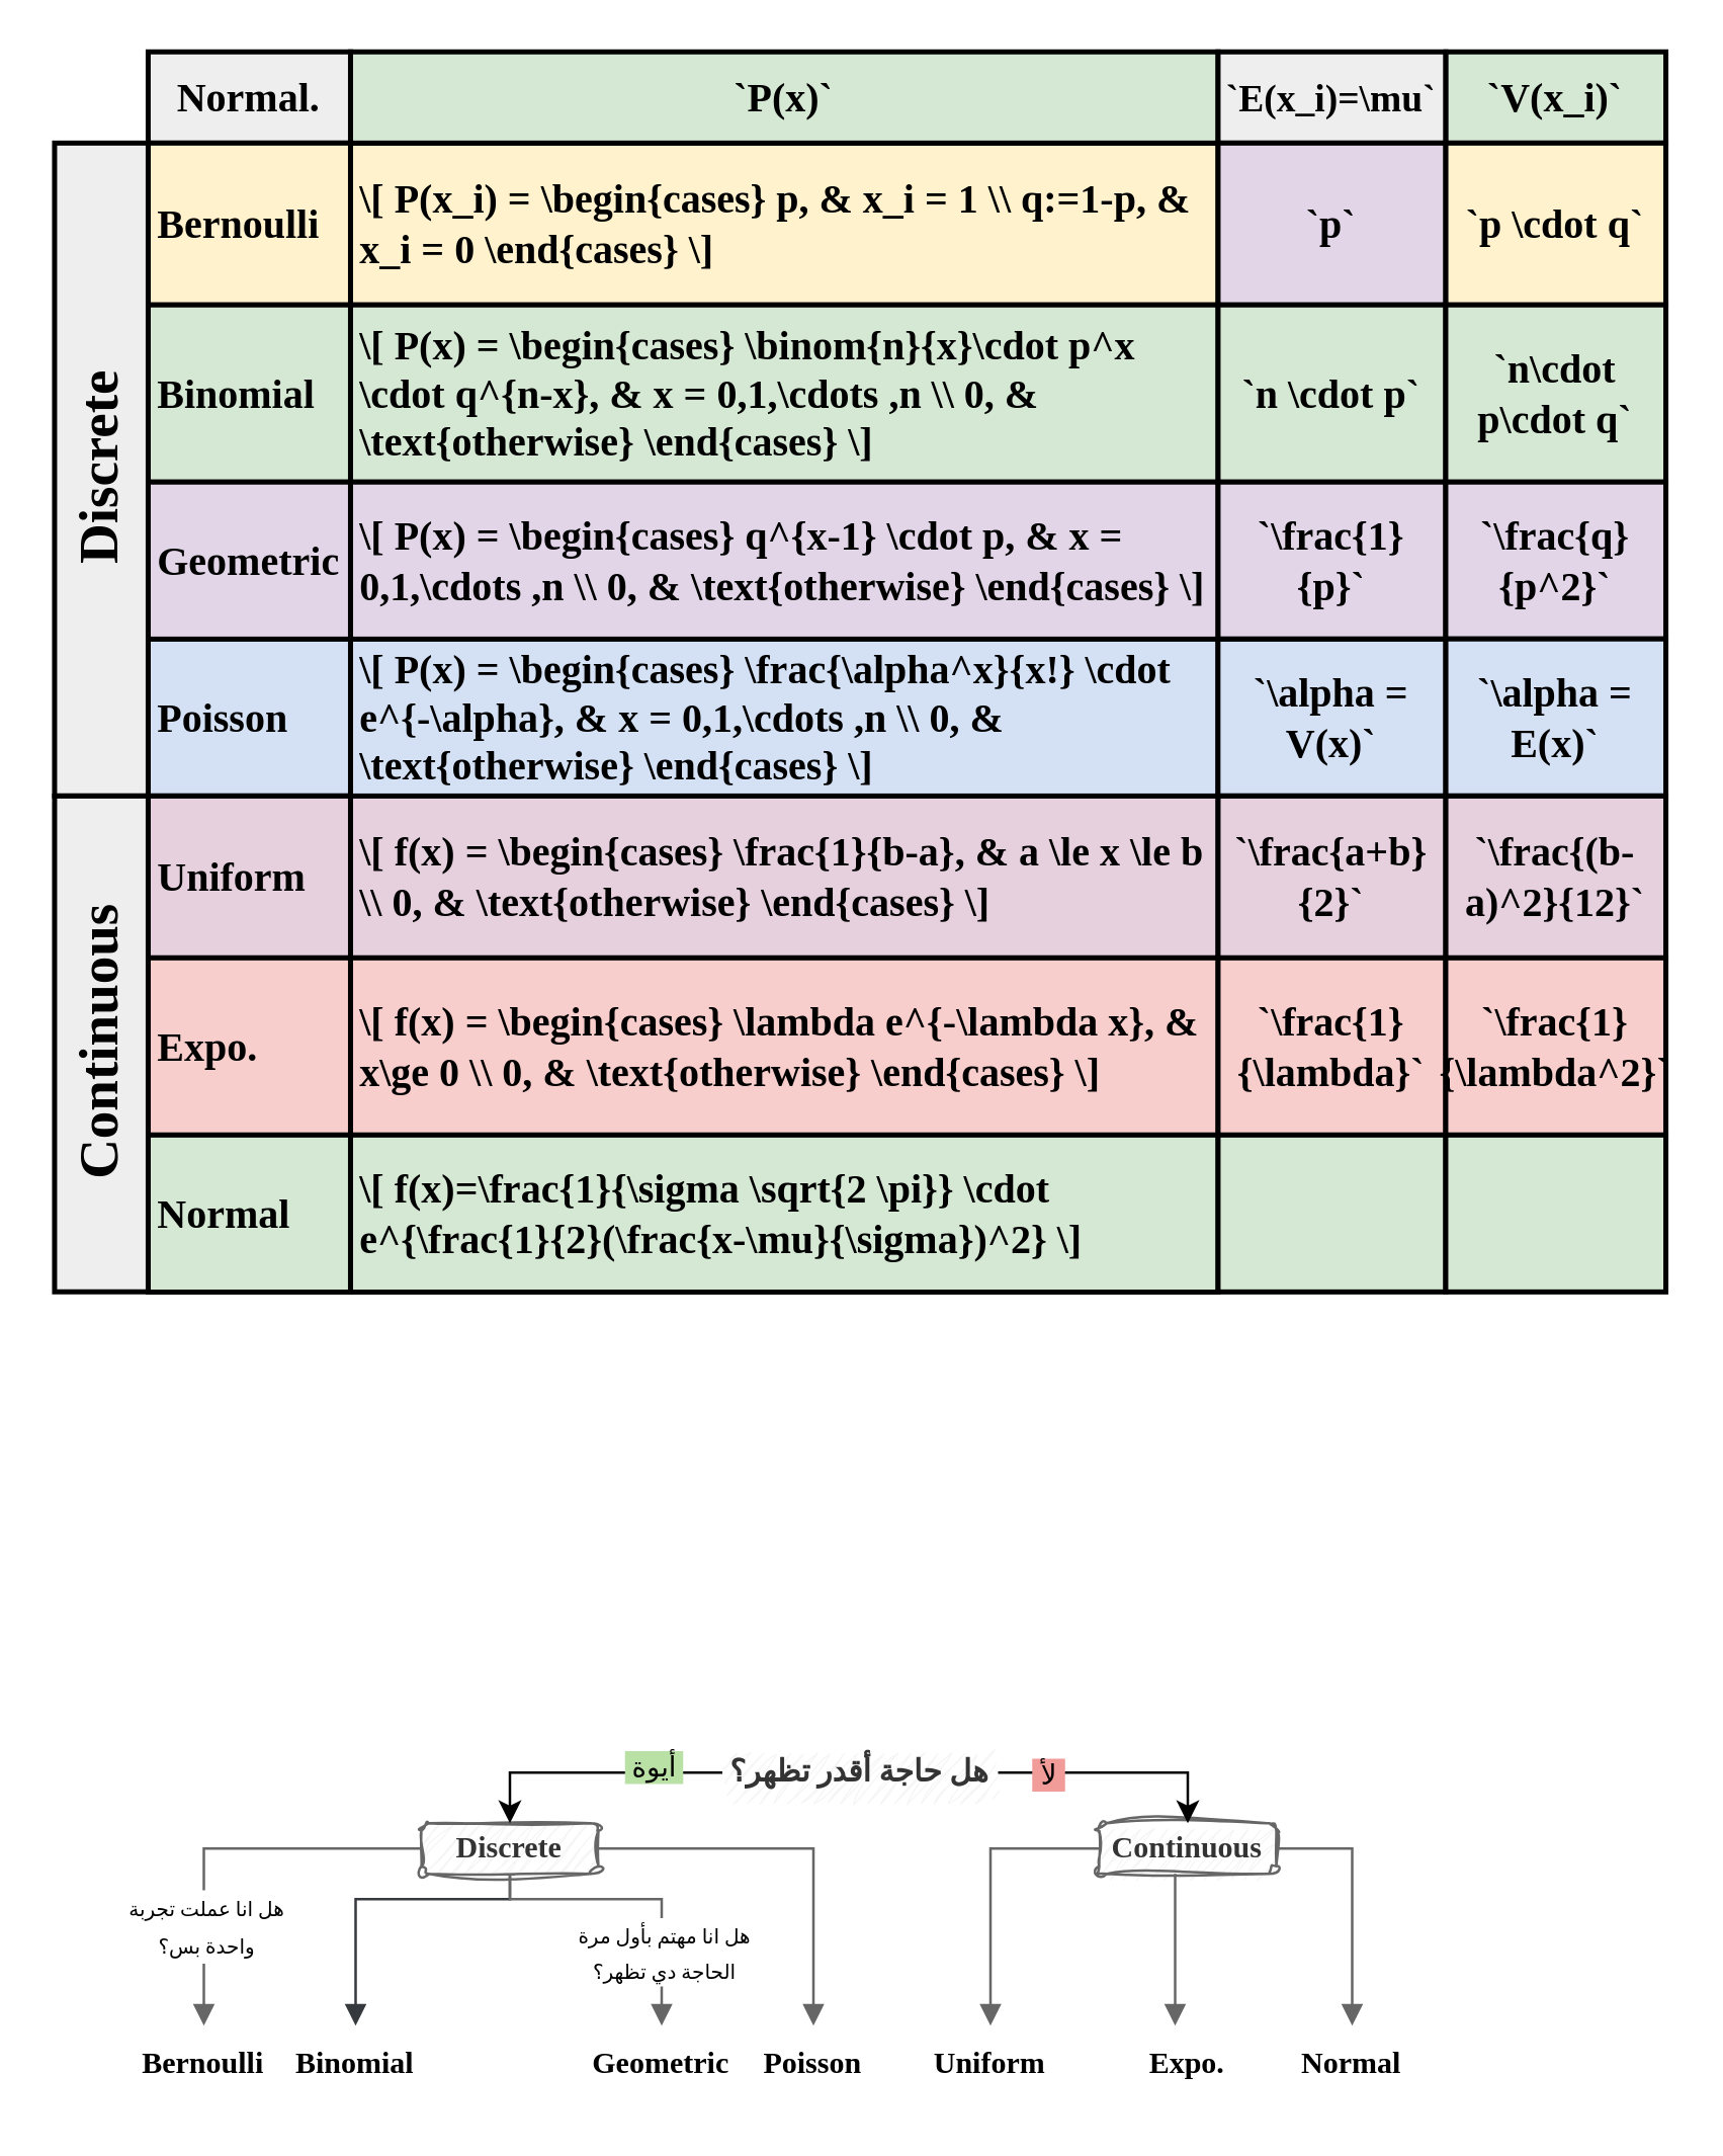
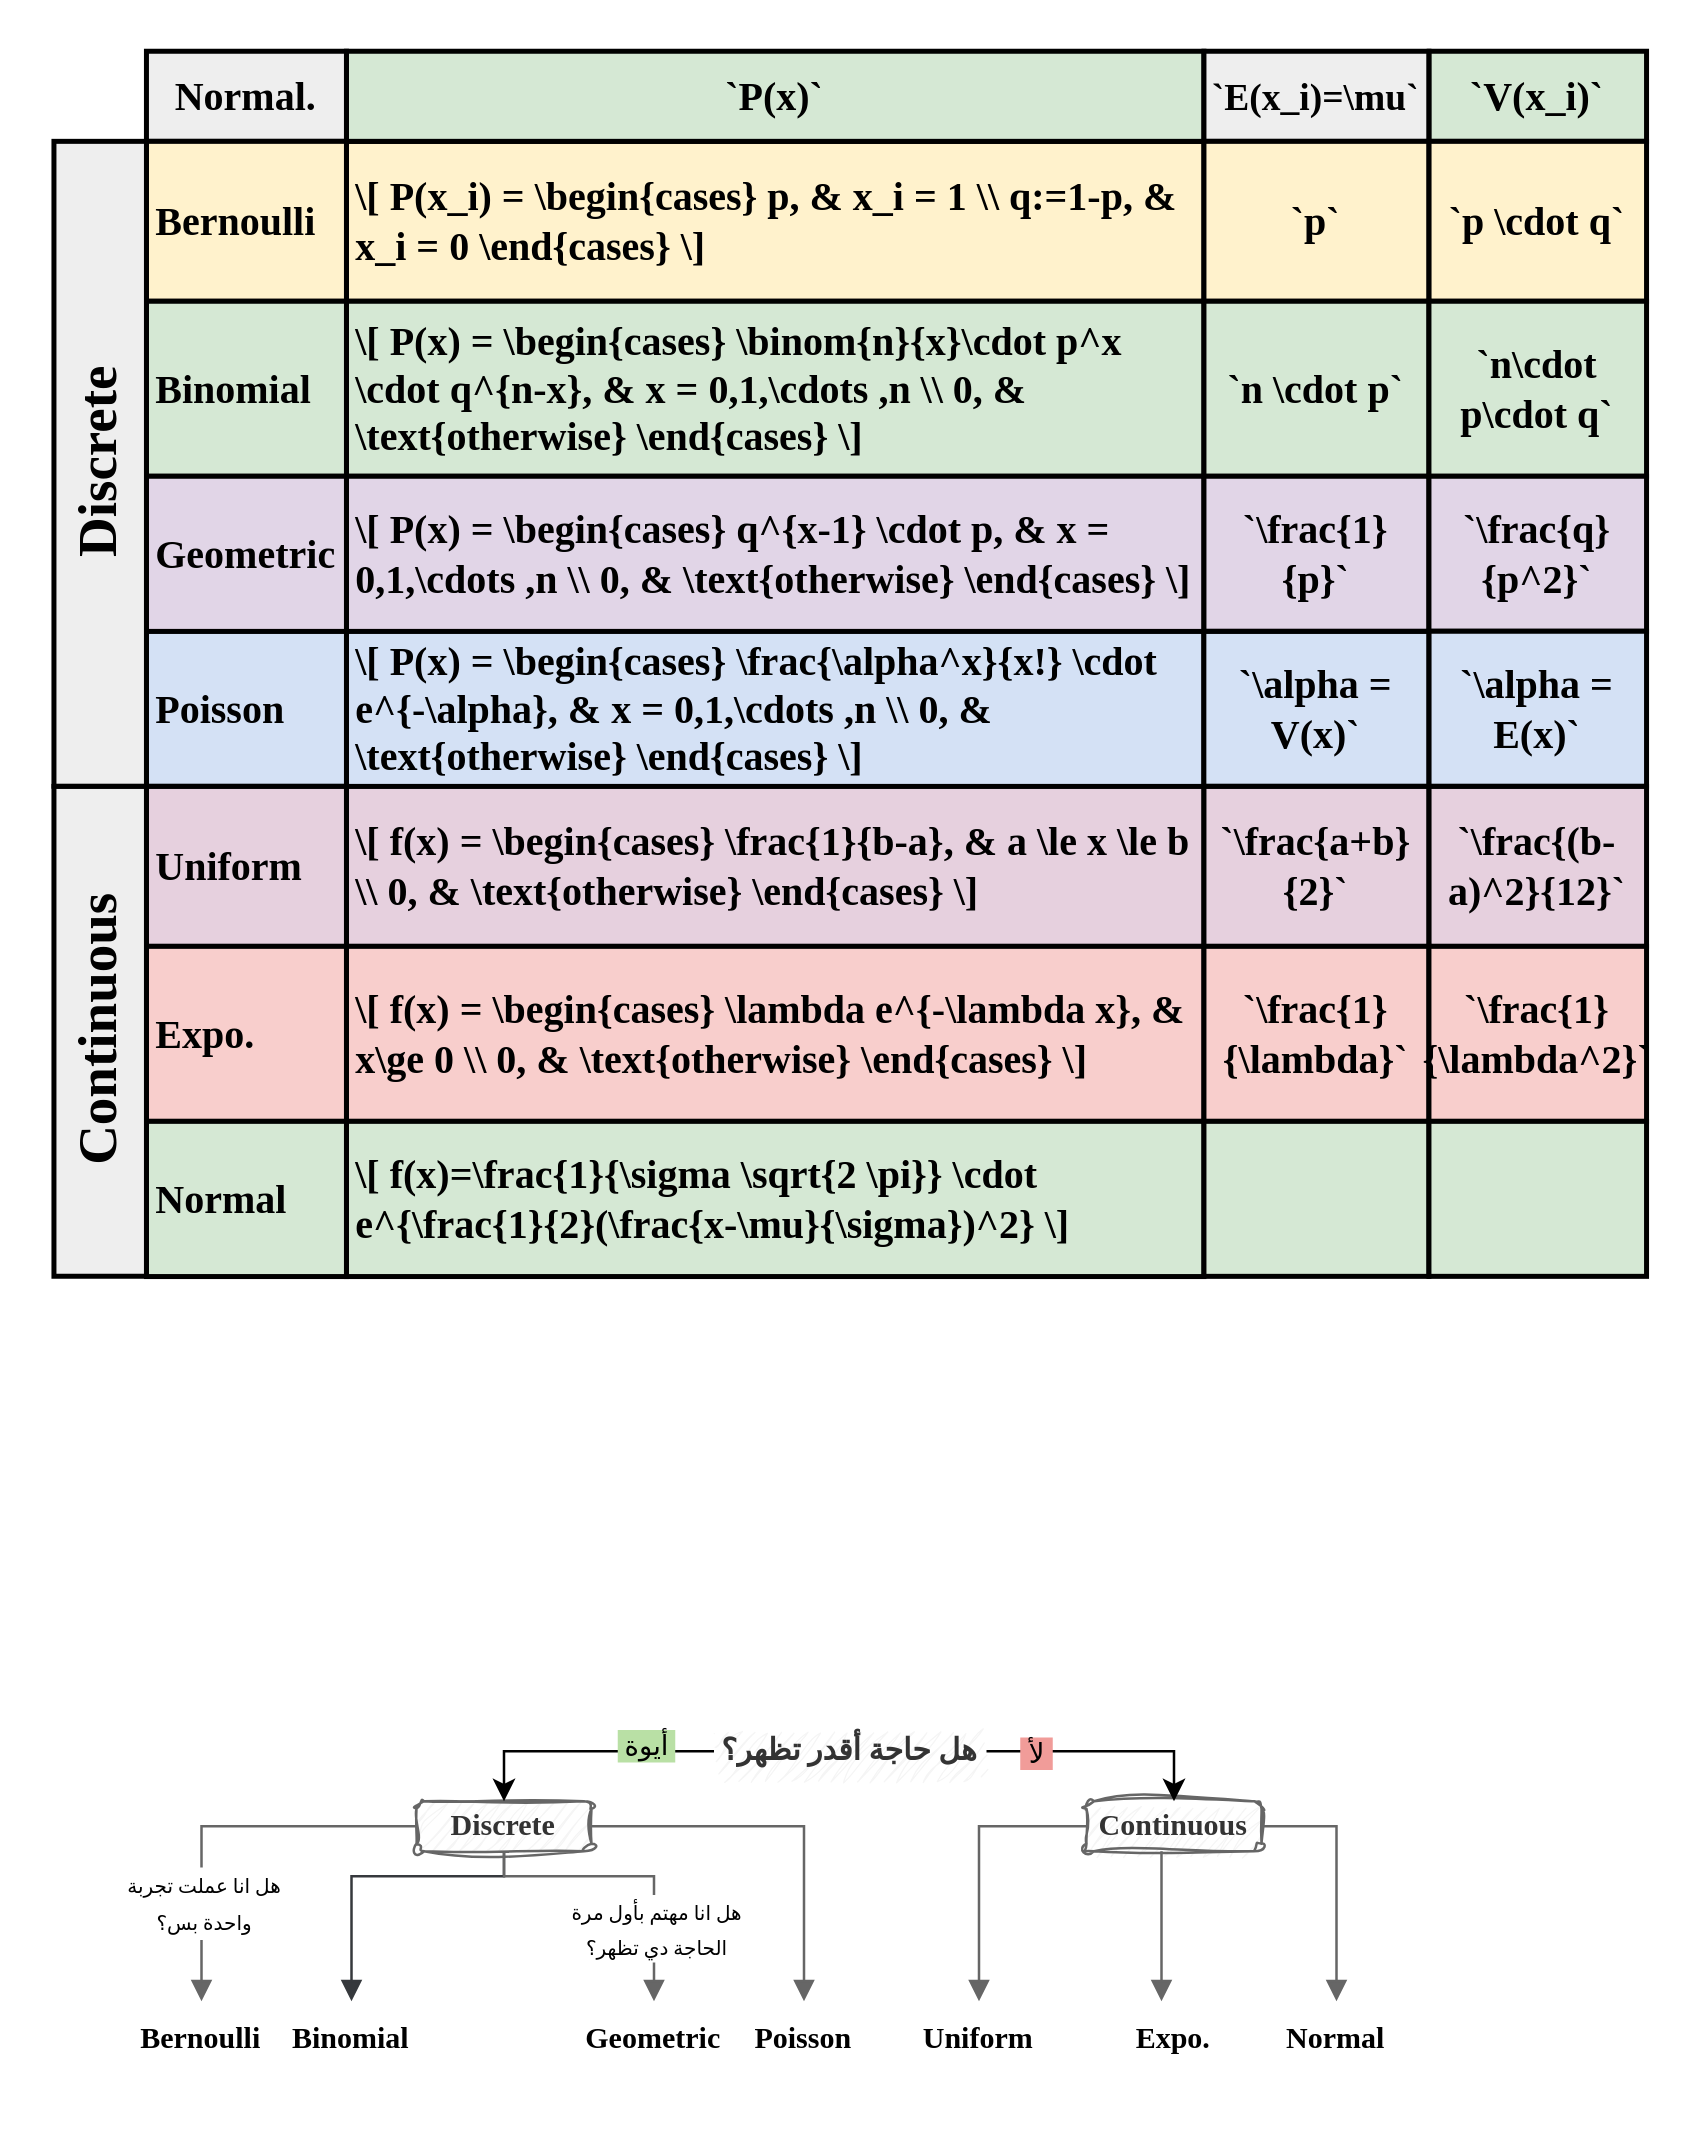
- <mxCell id="13" value="`p`" style="rounded=0;whiteSpace=wrap;html=1;strokeWidth=2;fillColor=#e1d5e7;strokeColor=#000000;container=0;fontSize=16;fontStyle=1;fontFamily=Mina;fontSource=https%3A%2F%2Ffonts.googleapis.com%2Fcss%3Ffamily%3DMina;spacingLeft=2;spacingRight=2;" parent="1" vertex="1"><mxGeometry x="480.98" y="56.04" width="90" height="63.96" as="geometry" /></mxCell>
+ <mxCell id="13" value="`p`" style="rounded=0;whiteSpace=wrap;html=1;strokeWidth=2;fillColor=#FFF2CC;strokeColor=#000000;container=0;fontSize=16;fontStyle=1;fontFamily=Mina;fontSource=https%3A%2F%2Ffonts.googleapis.com%2Fcss%3Ffamily%3DMina;spacingLeft=2;spacingRight=2;" parent="1" vertex="1"><mxGeometry x="480.98" y="56.04" width="90" height="63.96" as="geometry" /></mxCell>
